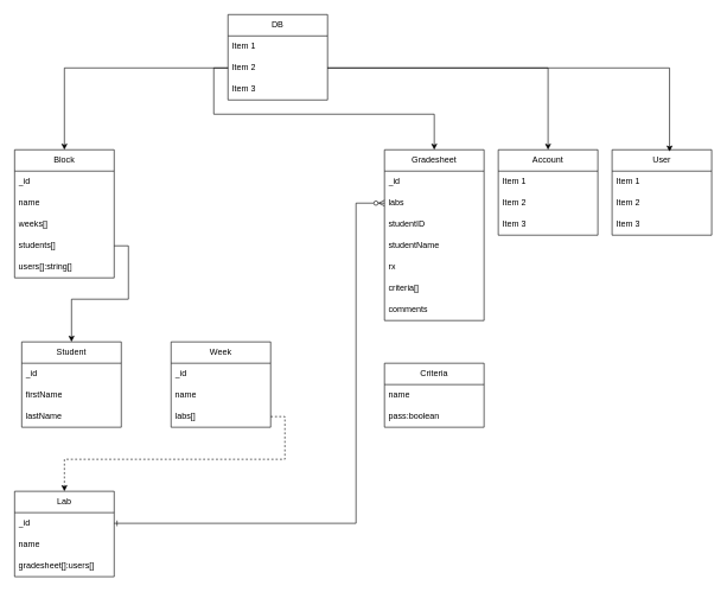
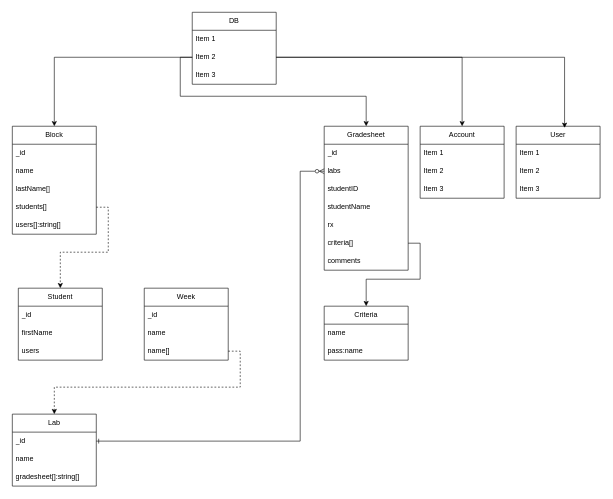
- <mxCell id="9" value="weeks[]" style="text;strokeColor=none;fillColor=none;align=left;verticalAlign=middle;spacingLeft=4;spacingRight=4;overflow=hidden;points=[[0,0.5],[1,0.5]];portConstraint=eastwest;rotatable=0;whiteSpace=wrap;html=1;" vertex="1" parent="6"><mxGeometry y="90" width="140" height="30" as="geometry" /></mxCell>
+ <mxCell id="9" value="lastName[]" style="text;strokeColor=none;fillColor=none;align=left;verticalAlign=middle;spacingLeft=4;spacingRight=4;overflow=hidden;points=[[0,0.5],[1,0.5]];portConstraint=eastwest;rotatable=0;whiteSpace=wrap;html=1;" vertex="1" parent="6"><mxGeometry y="90" width="140" height="30" as="geometry" /></mxCell>
+ <mxCell id="45" style="edgeStyle=orthogonalEdgeStyle;rounded=0;orthogonalLoop=1;jettySize=auto;html=1;exitX=1;exitY=0.5;exitDx=0;exitDy=0;entryX=0.5;entryY=0;entryDx=0;entryDy=0;" edge="1" parent="1" source="26" target="42"><mxGeometry relative="1" as="geometry" /></mxCell>
- <mxCell id="50" style="edgeStyle=orthogonalEdgeStyle;rounded=0;orthogonalLoop=1;jettySize=auto;html=1;exitX=1;exitY=0.5;exitDx=0;exitDy=0;entryX=0.5;entryY=0;entryDx=0;entryDy=0;" edge="1" parent="1" source="10" target="46"><mxGeometry relative="1" as="geometry" /></mxCell>
+ <mxCell id="50" style="edgeStyle=orthogonalEdgeStyle;rounded=0;orthogonalLoop=1;jettySize=auto;html=1;exitX=1;exitY=0.5;exitDx=0;exitDy=0;entryX=0.5;entryY=0;entryDx=0;entryDy=0;dashed=1;" edge="1" parent="1" source="10" target="46"><mxGeometry relative="1" as="geometry" /></mxCell>
- <mxCell id="49" value="lastName" style="text;strokeColor=none;fillColor=none;align=left;verticalAlign=middle;spacingLeft=4;spacingRight=4;overflow=hidden;points=[[0,0.5],[1,0.5]];portConstraint=eastwest;rotatable=0;whiteSpace=wrap;html=1;" vertex="1" parent="46"><mxGeometry y="90" width="140" height="30" as="geometry" /></mxCell>
+ <mxCell id="49" value="users" style="text;strokeColor=none;fillColor=none;align=left;verticalAlign=middle;spacingLeft=4;spacingRight=4;overflow=hidden;points=[[0,0.5],[1,0.5]];portConstraint=eastwest;rotatable=0;whiteSpace=wrap;html=1;" vertex="1" parent="46"><mxGeometry y="90" width="140" height="30" as="geometry" /></mxCell>
- <mxCell id="31" value="labs[]" style="text;strokeColor=none;fillColor=none;align=left;verticalAlign=middle;spacingLeft=4;spacingRight=4;overflow=hidden;points=[[0,0.5],[1,0.5]];portConstraint=eastwest;rotatable=0;whiteSpace=wrap;html=1;" vertex="1" parent="28"><mxGeometry y="90" width="140" height="30" as="geometry" /></mxCell>
+ <mxCell id="31" value="name[]" style="text;strokeColor=none;fillColor=none;align=left;verticalAlign=middle;spacingLeft=4;spacingRight=4;overflow=hidden;points=[[0,0.5],[1,0.5]];portConstraint=eastwest;rotatable=0;whiteSpace=wrap;html=1;" vertex="1" parent="28"><mxGeometry y="90" width="140" height="30" as="geometry" /></mxCell>
- <mxCell id="44" value="pass:boolean" style="text;strokeColor=none;fillColor=none;align=left;verticalAlign=middle;spacingLeft=4;spacingRight=4;overflow=hidden;points=[[0,0.5],[1,0.5]];portConstraint=eastwest;rotatable=0;whiteSpace=wrap;html=1;" vertex="1" parent="42"><mxGeometry y="60" width="140" height="30" as="geometry" /></mxCell>
+ <mxCell id="44" value="pass:name" style="text;strokeColor=none;fillColor=none;align=left;verticalAlign=middle;spacingLeft=4;spacingRight=4;overflow=hidden;points=[[0,0.5],[1,0.5]];portConstraint=eastwest;rotatable=0;whiteSpace=wrap;html=1;" vertex="1" parent="42"><mxGeometry y="60" width="140" height="30" as="geometry" /></mxCell>
- <mxCell id="35" value="gradesheet[]:users[]" style="text;strokeColor=none;fillColor=none;align=left;verticalAlign=middle;spacingLeft=4;spacingRight=4;overflow=hidden;points=[[0,0.5],[1,0.5]];portConstraint=eastwest;rotatable=0;whiteSpace=wrap;html=1;" vertex="1" parent="32"><mxGeometry y="90" width="140" height="30" as="geometry" /></mxCell>
+ <mxCell id="35" value="gradesheet[]:string[]" style="text;strokeColor=none;fillColor=none;align=left;verticalAlign=middle;spacingLeft=4;spacingRight=4;overflow=hidden;points=[[0,0.5],[1,0.5]];portConstraint=eastwest;rotatable=0;whiteSpace=wrap;html=1;" vertex="1" parent="32"><mxGeometry y="90" width="140" height="30" as="geometry" /></mxCell>
